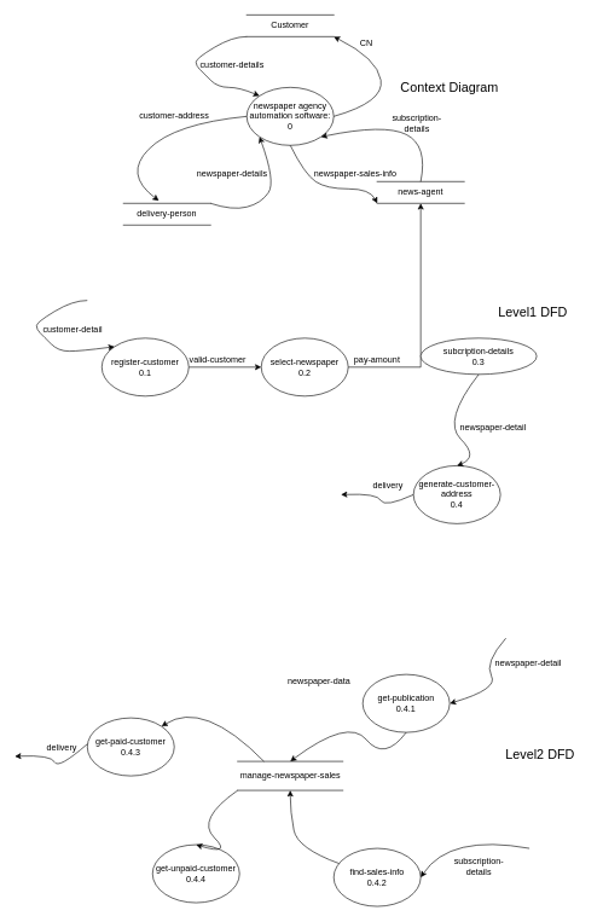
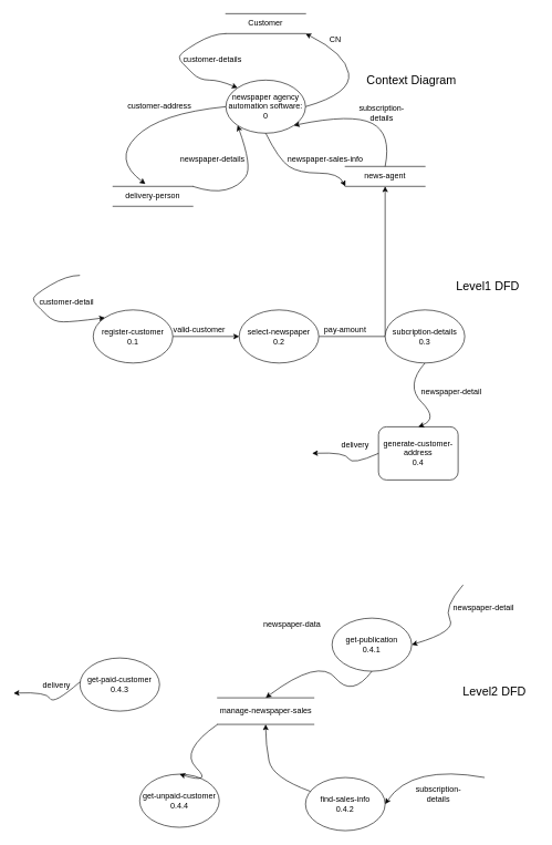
- <mxCell id="26" value="subcription-details&lt;div&gt;0.3&lt;/div&gt;" style="ellipse;whiteSpace=wrap;html=1;" parent="1" vertex="1"><mxGeometry x="580" y="466" width="160" height="50" as="geometry" /></mxCell>
+ <mxCell id="26" value="subcription-details&lt;div&gt;0.3&lt;/div&gt;" style="ellipse;whiteSpace=wrap;html=1;" parent="1" vertex="1"><mxGeometry x="580" y="466" width="120" height="80" as="geometry" /></mxCell>
- <mxCell id="30" value="generate-customer-address&lt;div&gt;0.4&lt;/div&gt;" style="ellipse;whiteSpace=wrap;html=1;" parent="1" vertex="1"><mxGeometry x="570" y="642" width="120" height="80" as="geometry" /></mxCell>
+ <mxCell id="30" value="generate-customer-address&lt;div&gt;0.4&lt;/div&gt;" style="whiteSpace=wrap;html=1;rounded=1;" parent="1" vertex="1"><mxGeometry x="570" y="642" width="120" height="80" as="geometry" /></mxCell>
- <mxCell id="47" value="" style="curved=1;endArrow=classic;html=1;rounded=0;exitX=0.25;exitY=0;exitDx=0;exitDy=0;entryX=1;entryY=0;entryDx=0;entryDy=0;" parent="1" source="41" target="43" edge="1"><mxGeometry width="50" height="50" relative="1" as="geometry"><mxPoint x="230" y="965" as="sourcePoint" /><mxPoint x="280" y="915" as="targetPoint" /><Array as="points"><mxPoint x="280" y="965" /></Array></mxGeometry></mxCell>
